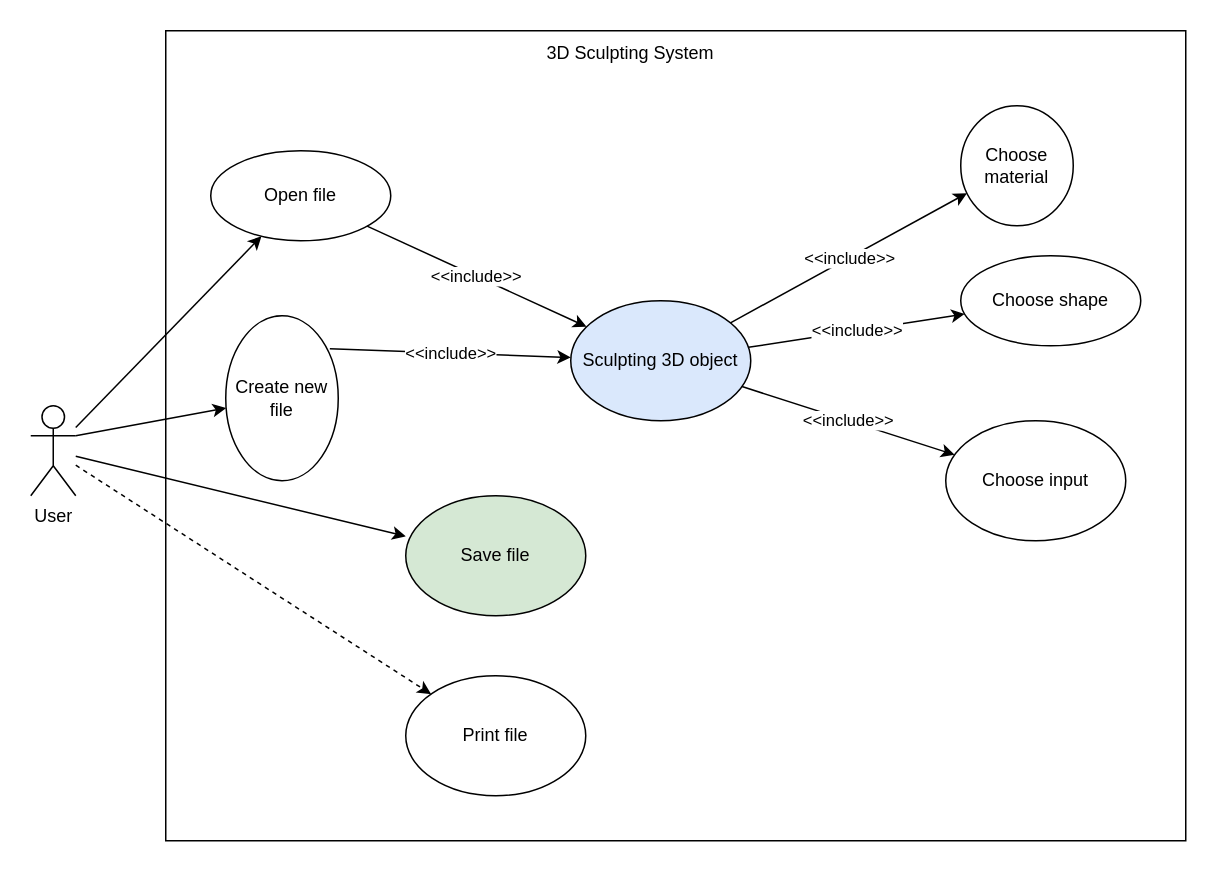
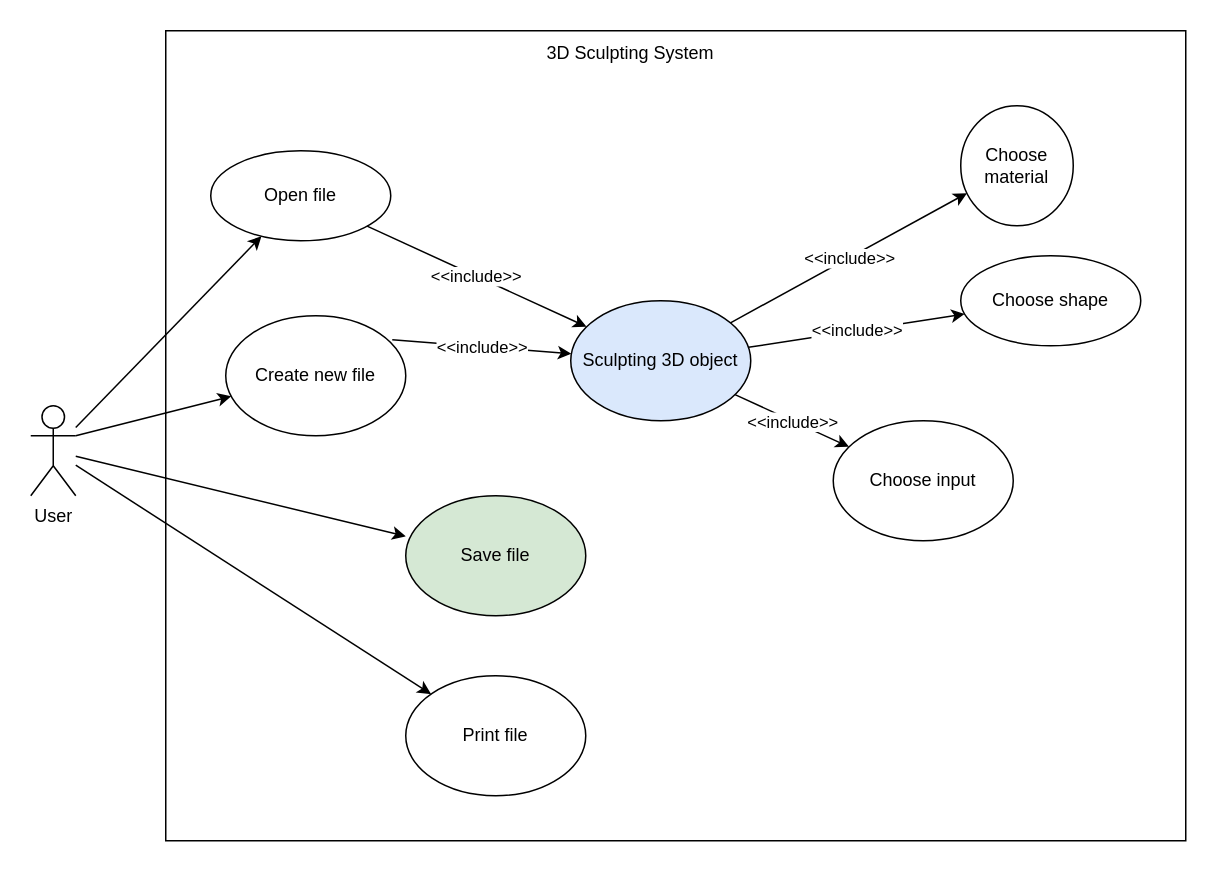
- <mxCell id="5" value="Create new file" style="ellipse;whiteSpace=wrap;html=1;" vertex="1" parent="1"><mxGeometry x="150" y="210" width="75" height="110" as="geometry" /></mxCell>
+ <mxCell id="5" value="Create new file" style="ellipse;whiteSpace=wrap;html=1;" vertex="1" parent="1"><mxGeometry x="150" y="210" width="120" height="80" as="geometry" /></mxCell>
- <mxCell id="20" value="Choose input" style="ellipse;whiteSpace=wrap;html=1;shadow=0;" vertex="1" parent="1"><mxGeometry x="630" y="280" width="120" height="80" as="geometry" /></mxCell>
+ <mxCell id="20" value="Choose input" style="ellipse;whiteSpace=wrap;html=1;shadow=0;" vertex="1" parent="1"><mxGeometry x="555" y="280" width="120" height="80" as="geometry" /></mxCell>
- <mxCell id="13" value="" style="endArrow=classic;html=1;rounded=0;dashed=1;" edge="1" parent="1" source="2" target="11"><mxGeometry width="50" height="50" relative="1" as="geometry"><mxPoint x="380" y="340" as="sourcePoint" /><mxPoint x="430" y="290" as="targetPoint" /></mxGeometry></mxCell>
+ <mxCell id="13" value="" style="endArrow=classic;html=1;rounded=0;" edge="1" parent="1" source="2" target="11"><mxGeometry width="50" height="50" relative="1" as="geometry"><mxPoint x="380" y="340" as="sourcePoint" /><mxPoint x="430" y="290" as="targetPoint" /></mxGeometry></mxCell>
